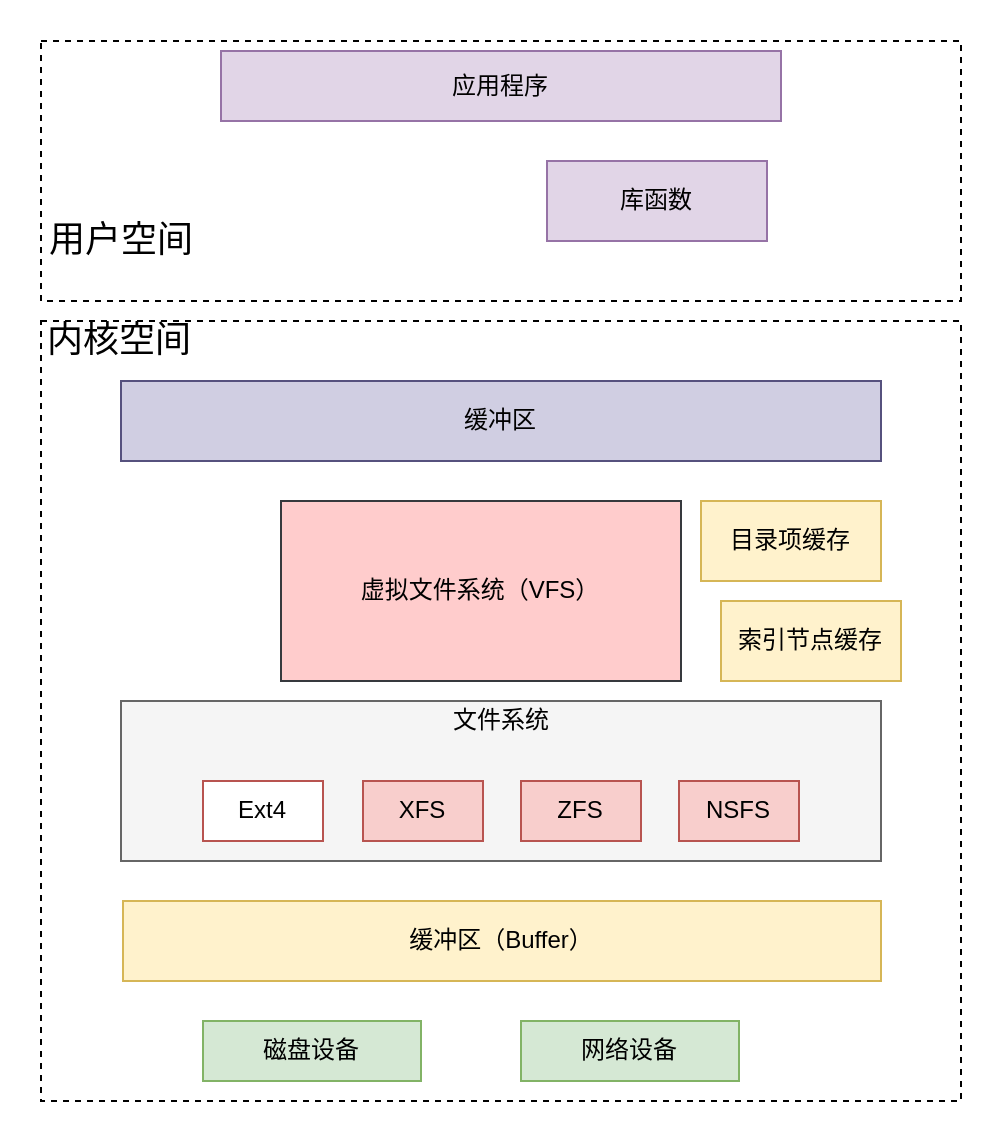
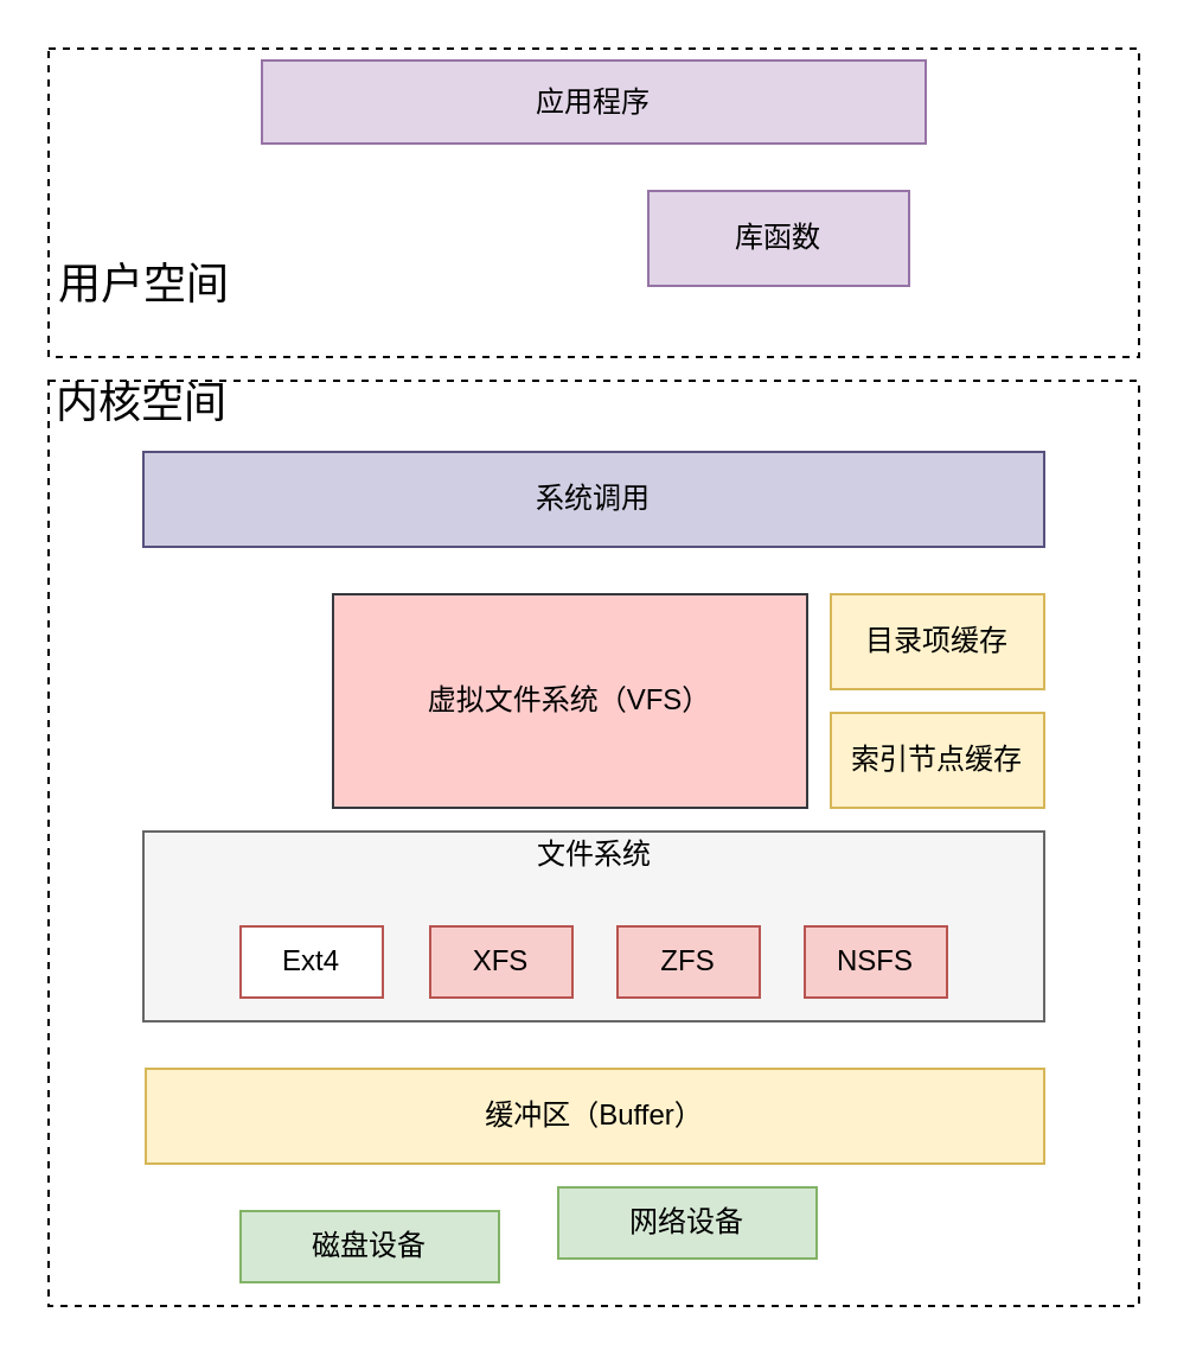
- <mxCell id="6" value="缓冲区" style="rounded=1;whiteSpace=wrap;html=1;shadow=0;glass=0;comic=0;strokeWidth=1;fillColor=#d0cee2;arcSize=0;strokeColor=#56517e;" vertex="1" parent="1"><mxGeometry x="60" y="190" width="380" height="40" as="geometry" /></mxCell>
+ <mxCell id="6" value="系统调用" style="rounded=1;whiteSpace=wrap;html=1;shadow=0;glass=0;comic=0;strokeWidth=1;fillColor=#d0cee2;arcSize=0;strokeColor=#56517e;" vertex="1" parent="1"><mxGeometry x="60" y="190" width="380" height="40" as="geometry" /></mxCell>
- <mxCell id="9" value="索引节点缓存" style="rounded=0;whiteSpace=wrap;html=1;shadow=0;glass=0;comic=0;strokeWidth=1;fillColor=#fff2cc;strokeColor=#d6b656;" vertex="1" parent="1"><mxGeometry x="360" y="300" width="90" height="40" as="geometry" /></mxCell>
+ <mxCell id="9" value="索引节点缓存" style="rounded=0;whiteSpace=wrap;html=1;shadow=0;glass=0;comic=0;strokeWidth=1;fillColor=#fff2cc;strokeColor=#d6b656;" vertex="1" parent="1"><mxGeometry x="350" y="300" width="90" height="40" as="geometry" /></mxCell>
- <mxCell id="17" value="网络设备" style="rounded=0;whiteSpace=wrap;html=1;shadow=0;glass=0;comic=0;strokeWidth=1;fillColor=#d5e8d4;strokeColor=#82b366;" vertex="1" parent="1"><mxGeometry x="260" y="510" width="109" height="30" as="geometry" /></mxCell>
+ <mxCell id="17" value="网络设备" style="rounded=0;whiteSpace=wrap;html=1;shadow=0;glass=0;comic=0;strokeWidth=1;fillColor=#d5e8d4;strokeColor=#82b366;" vertex="1" parent="1"><mxGeometry x="235" y="500" width="109" height="30" as="geometry" /></mxCell>
